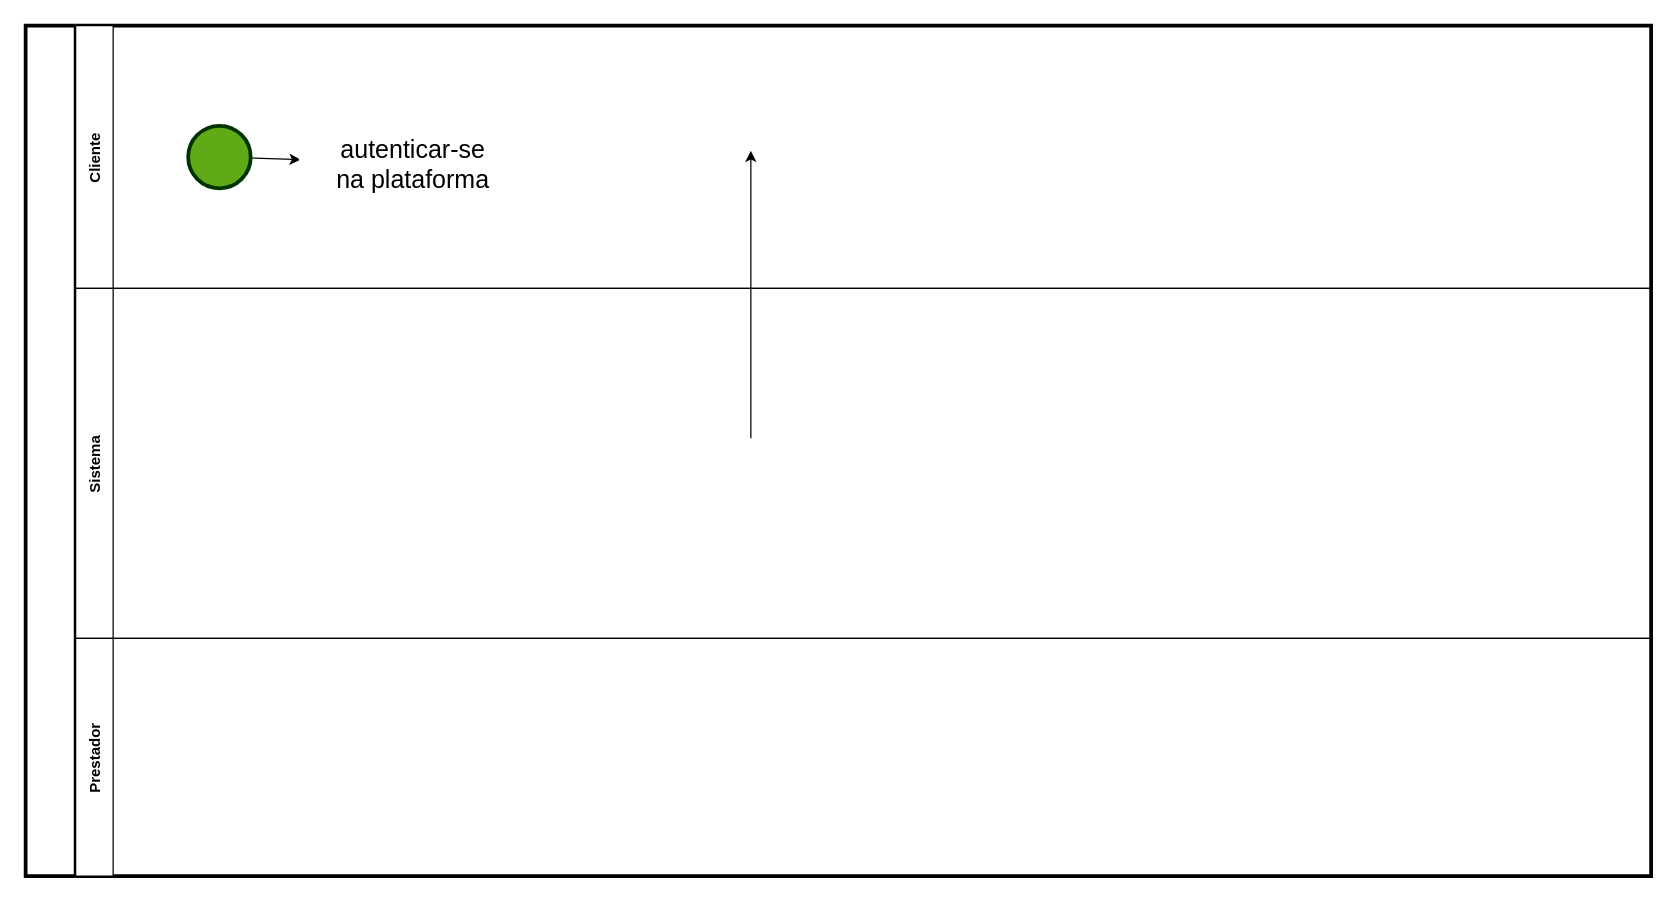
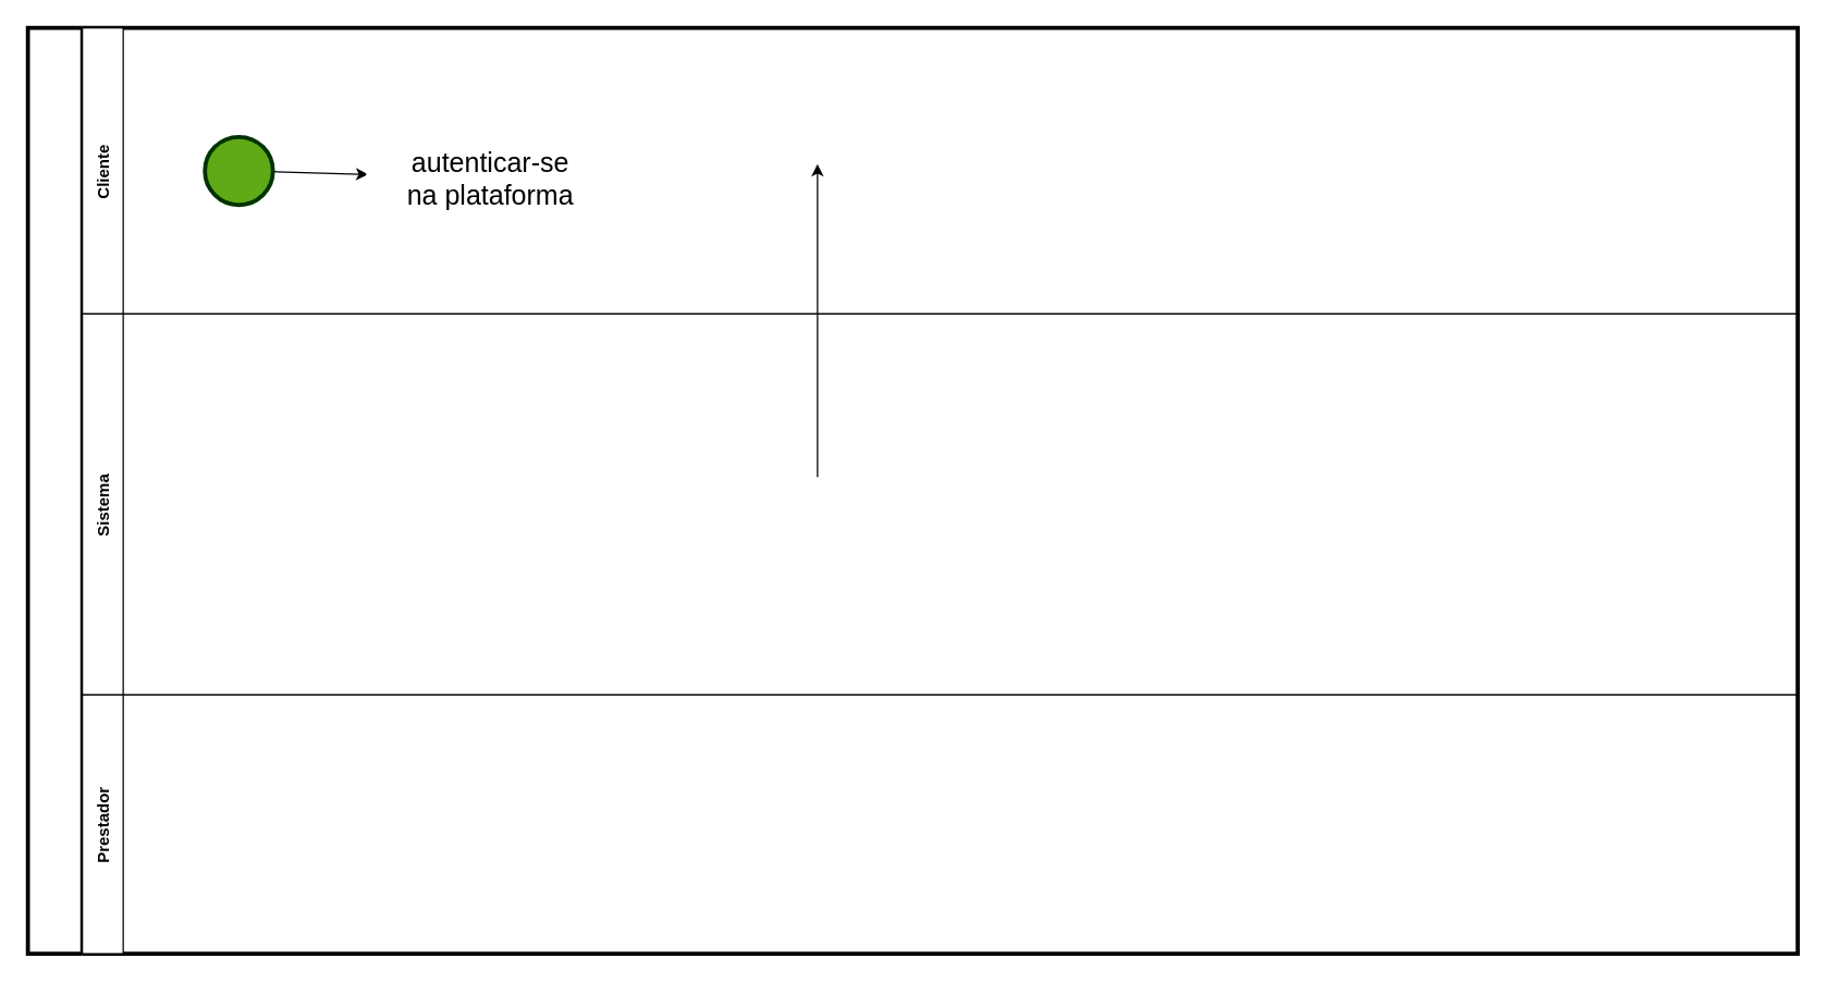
- <mxCell id="6" value="autenticar-se&lt;br&gt;na plataforma" style="whiteSpace=wrap;html=1;fontSize=20;strokeColor=#FFFFFF;strokeWidth=3;" vertex="1" parent="3"><mxGeometry x="180" y="80.0" width="180" height="60" as="geometry" /></mxCell>
+ <mxCell id="6" value="autenticar-se&lt;br&gt;na plataforma" style="whiteSpace=wrap;html=1;fontSize=20;strokeColor=#FFFFFF;strokeWidth=3;" vertex="1" parent="3"><mxGeometry x="210" y="80.0" width="180" height="60" as="geometry" /></mxCell>
